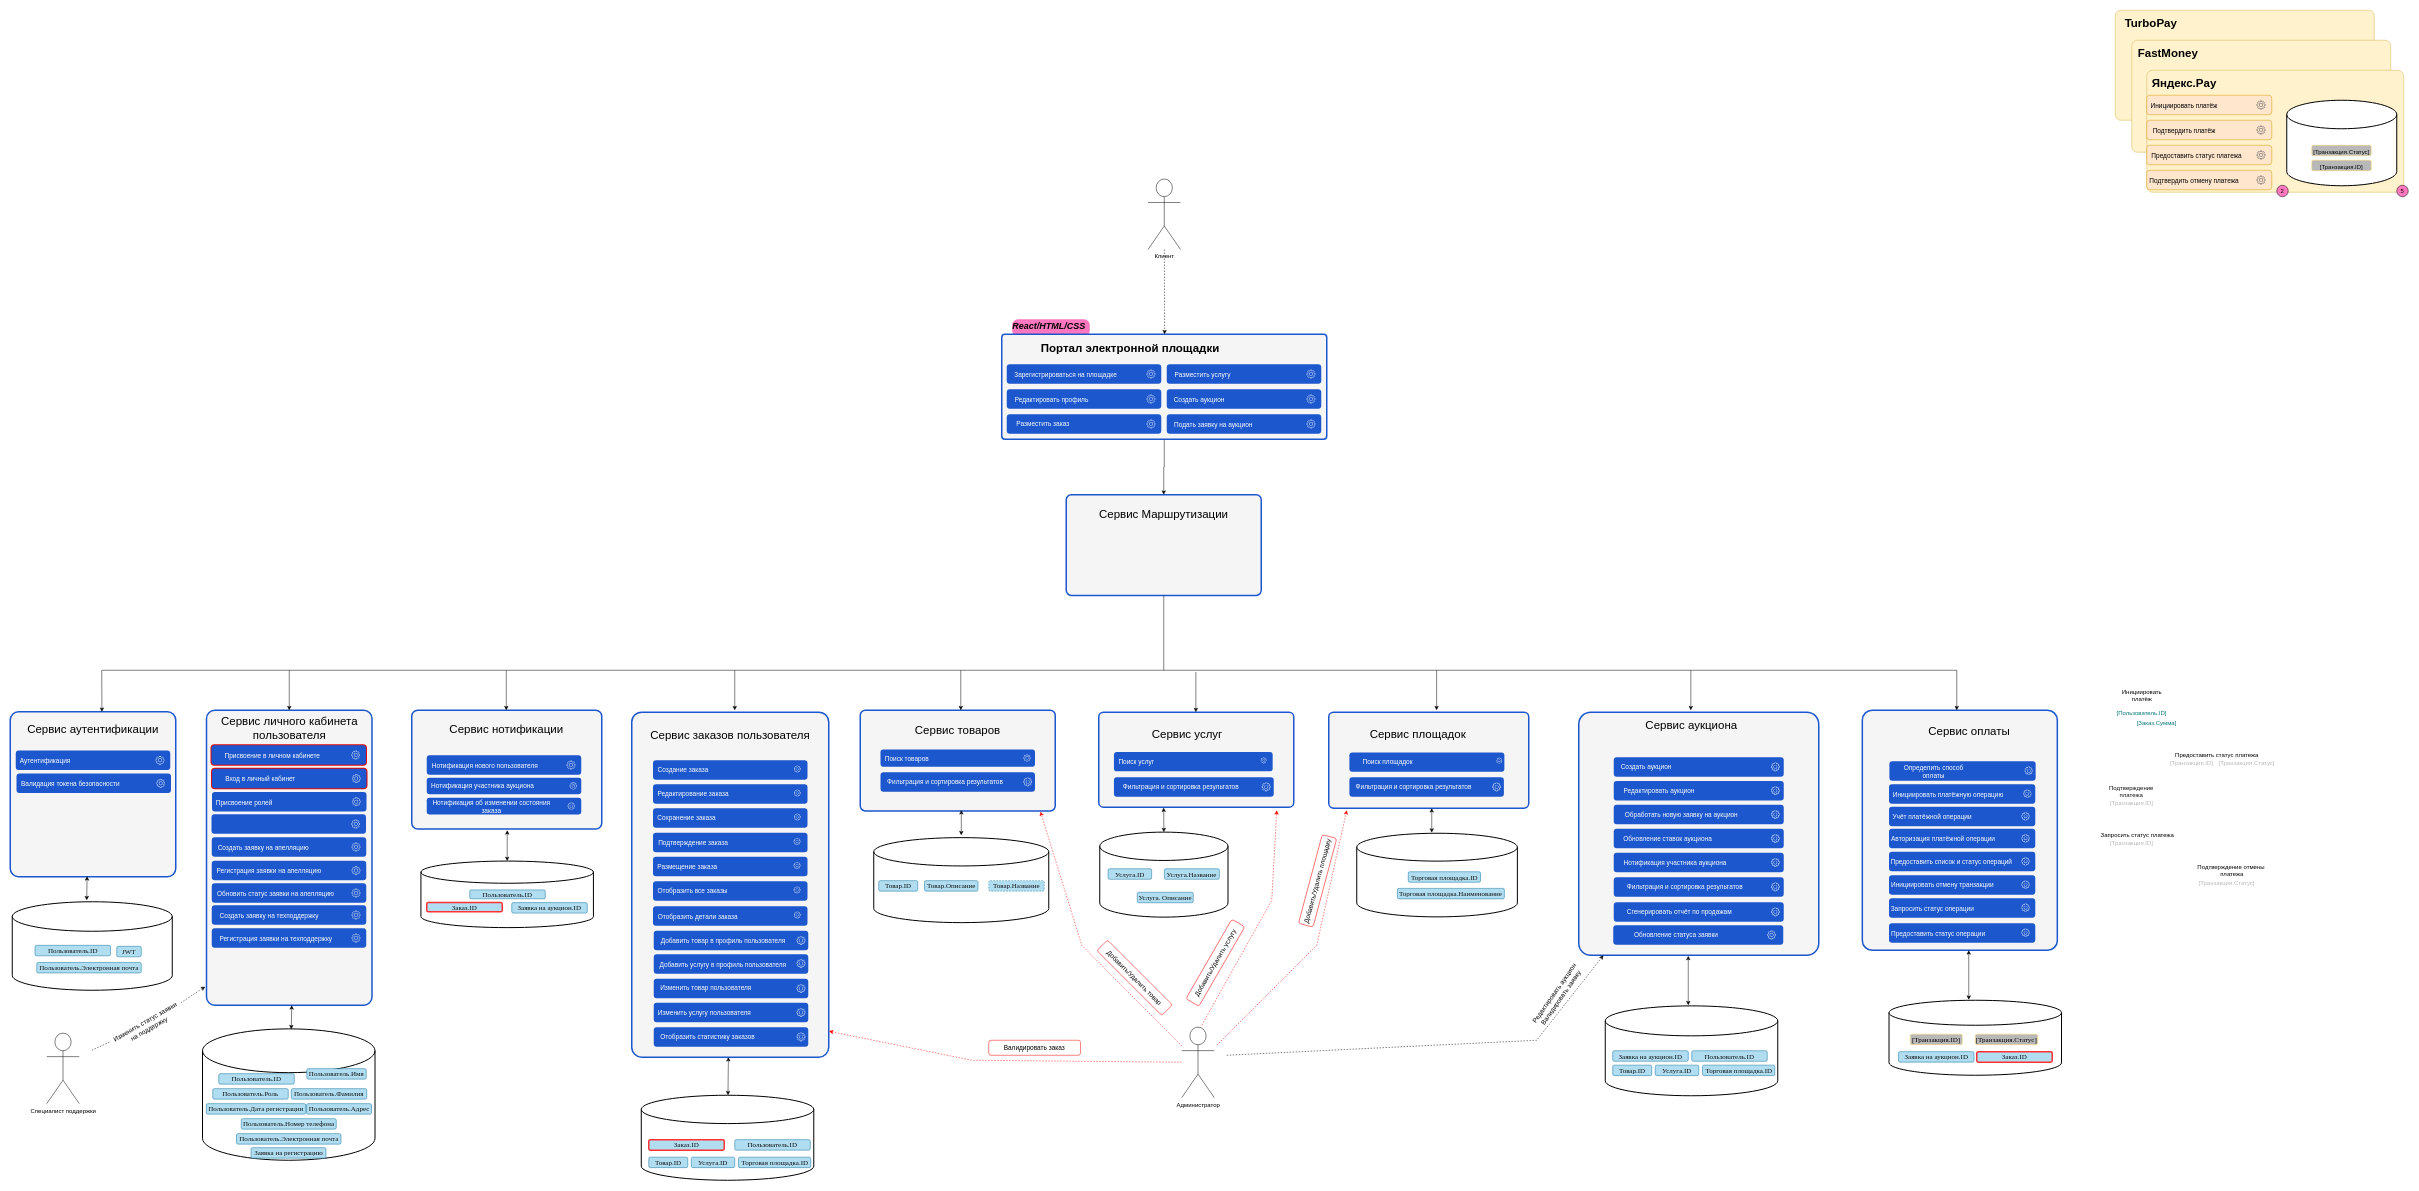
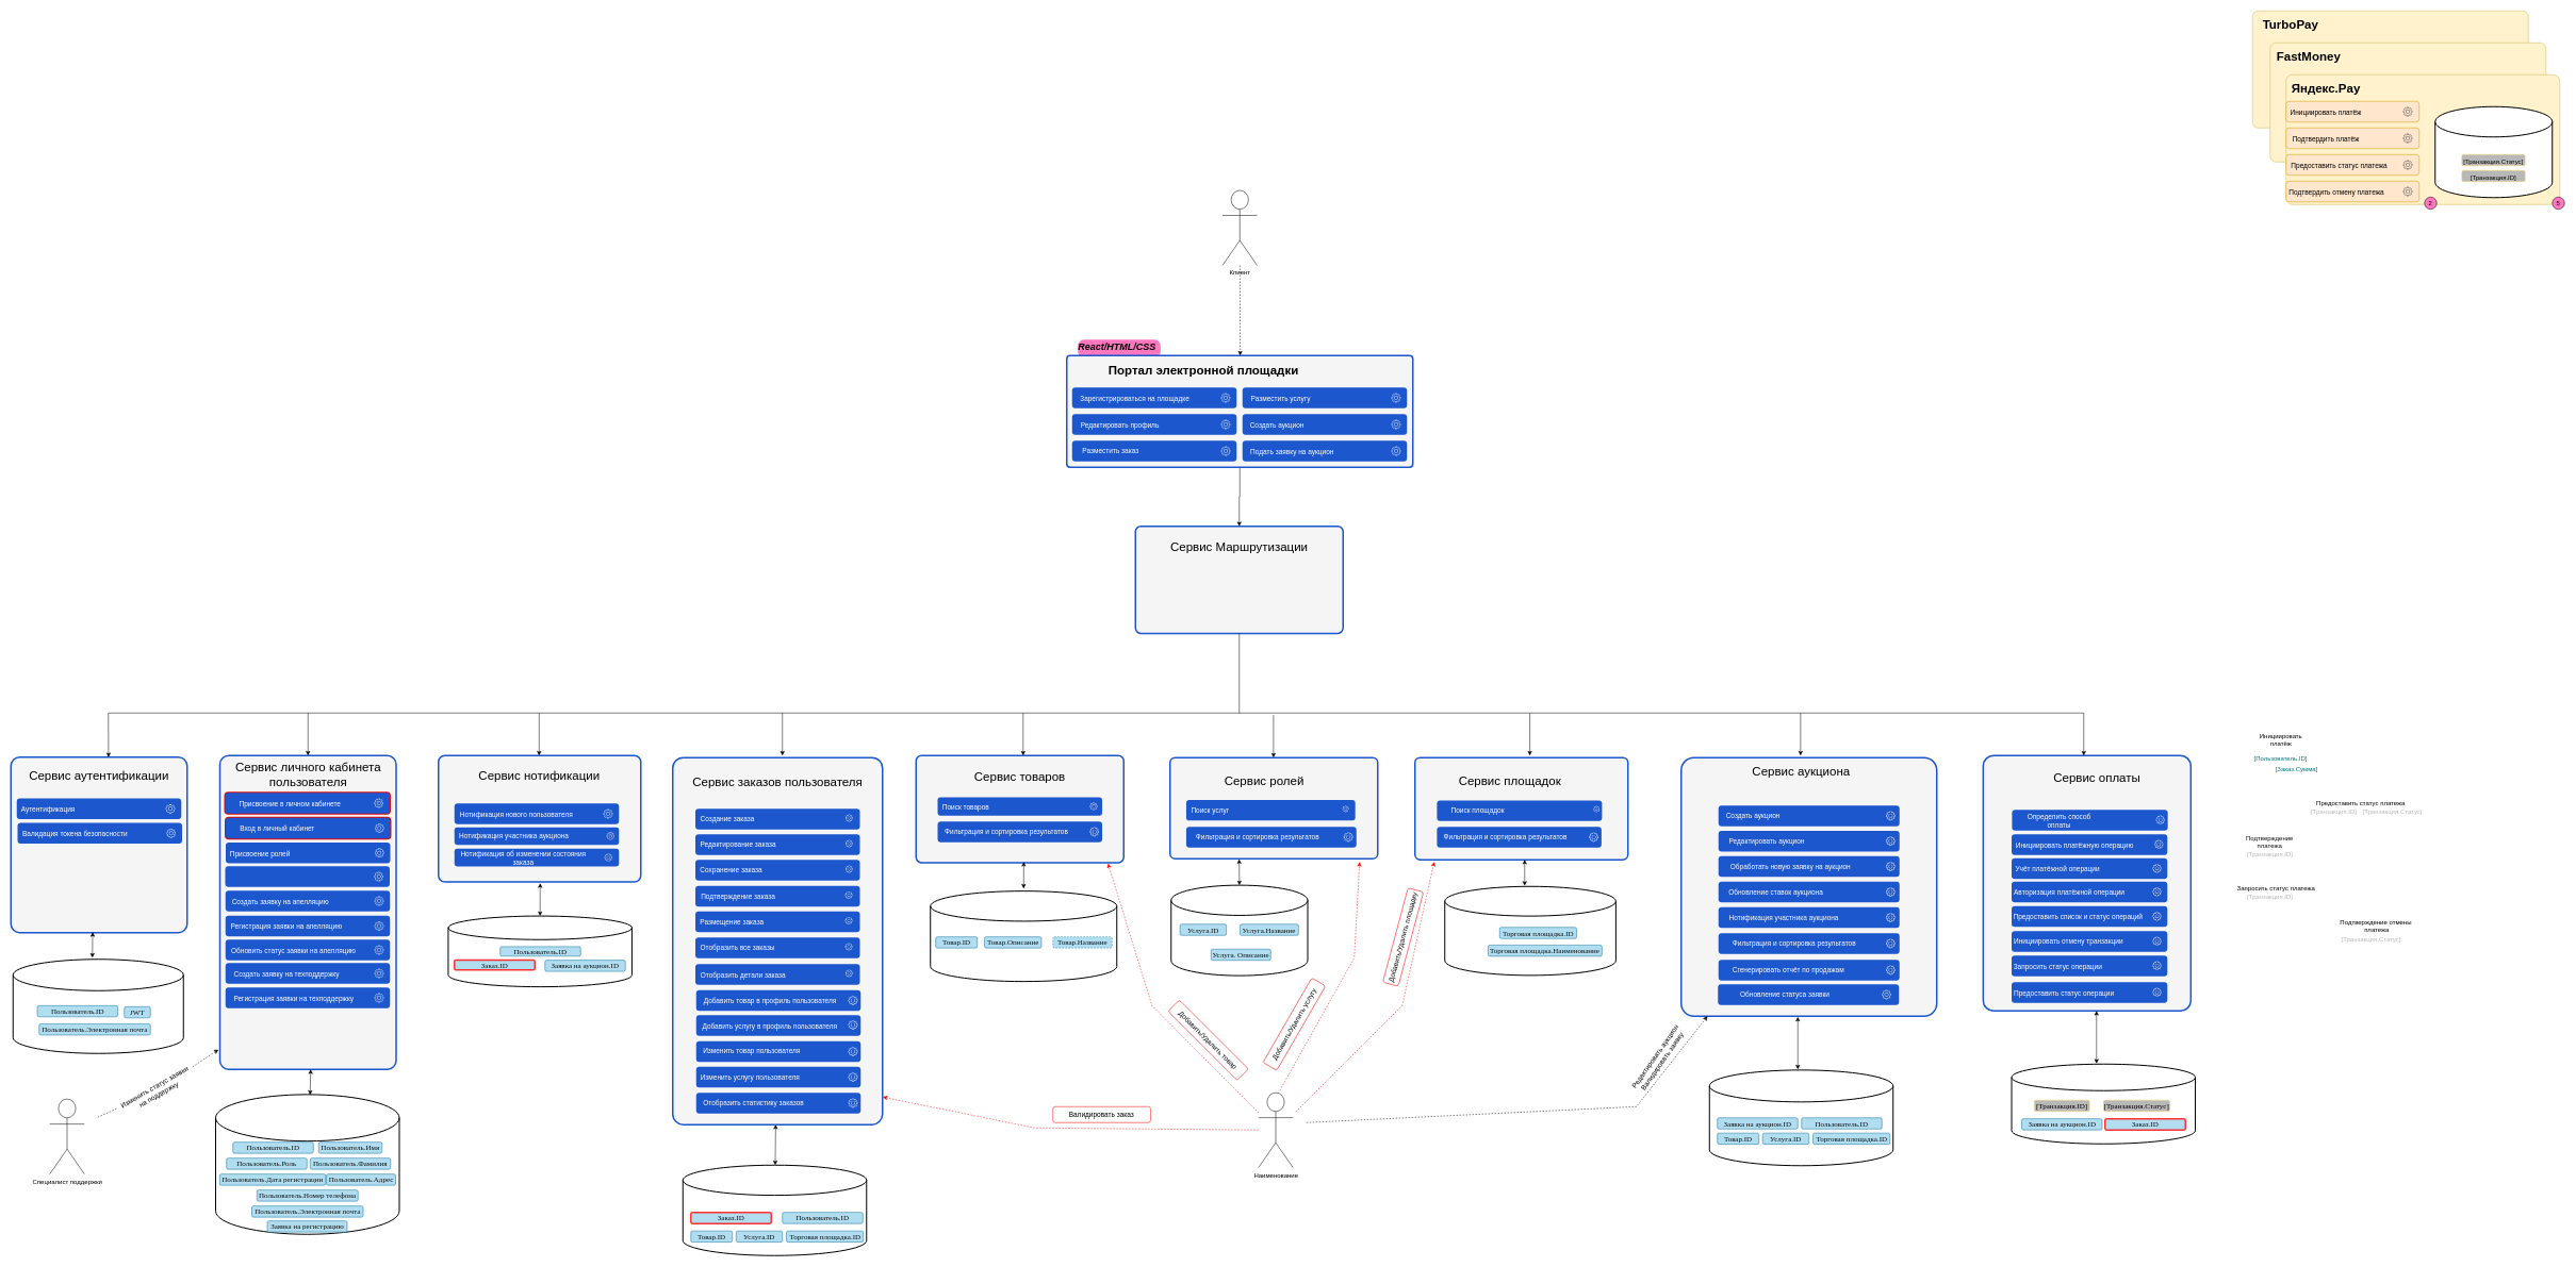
- <mxCell id="44" value="&lt;div&gt;&lt;span style=&quot;font-size: 23px;&quot;&gt;Сервис услуг&lt;/span&gt;&lt;/div&gt;" style="text;html=1;align=center;verticalAlign=middle;whiteSpace=wrap;rounded=1;fontSize=13;" parent="42" vertex="1"><mxGeometry x="1.178" y="7.972" width="352.296" height="71.748" as="geometry" /></mxCell>
+ <mxCell id="44" value="&lt;div&gt;&lt;span style=&quot;font-size: 23px;&quot;&gt;Сервис ролей&lt;/span&gt;&lt;/div&gt;" style="text;html=1;align=center;verticalAlign=middle;whiteSpace=wrap;rounded=1;fontSize=13;" parent="42" vertex="1"><mxGeometry x="1.178" y="7.972" width="352.296" height="71.748" as="geometry" /></mxCell>
- <mxCell id="56" value="&lt;p style=&quot;margin: 0px 0px 0px 13px; text-indent: -13px; font-variant-numeric: normal; font-variant-east-asian: normal; font-variant-alternates: normal; font-kerning: auto; font-optical-sizing: auto; font-feature-settings: normal; font-variation-settings: normal; font-variant-position: normal; font-stretch: normal; font-size: 14px; line-height: normal; color: rgb(14, 14, 14); text-align: start;&quot; class=&quot;p1&quot;&gt;&lt;font face=&quot;Times New Roman&quot;&gt;Пользователь.Имя&lt;/font&gt;&lt;/p&gt;" style="rounded=1;whiteSpace=wrap;html=1;fillColor=#b1ddf0;strokeColor=#10739e;" parent="1" vertex="1"><mxGeometry x="613" y="2136.75" width="119" height="21" as="geometry" /></mxCell>
+ <mxCell id="56" value="&lt;p style=&quot;margin: 0px 0px 0px 13px; text-indent: -13px; font-variant-numeric: normal; font-variant-east-asian: normal; font-variant-alternates: normal; font-kerning: auto; font-optical-sizing: auto; font-feature-settings: normal; font-variation-settings: normal; font-variant-position: normal; font-stretch: normal; font-size: 14px; line-height: normal; color: rgb(14, 14, 14); text-align: start;&quot; class=&quot;p1&quot;&gt;&lt;font face=&quot;Times New Roman&quot;&gt;Пользователь.Имя&lt;/font&gt;&lt;/p&gt;" style="rounded=1;whiteSpace=wrap;html=1;fillColor=#b1ddf0;strokeColor=#10739e;" parent="1" vertex="1"><mxGeometry x="598" y="2146.75" width="119" height="21" as="geometry" /></mxCell>
- <mxCell id="358" value="Администратор" style="shape=umlActor;verticalLabelPosition=bottom;verticalAlign=top;html=1;outlineConnect=0;rounded=1;" vertex="1" parent="1"><mxGeometry x="2363" y="2053.75" width="65" height="141" as="geometry" /></mxCell>
+ <mxCell id="358" value="Наименование" style="shape=umlActor;verticalLabelPosition=bottom;verticalAlign=top;html=1;outlineConnect=0;rounded=1;" vertex="1" parent="1"><mxGeometry x="2363" y="2053.75" width="65" height="141" as="geometry" /></mxCell>
